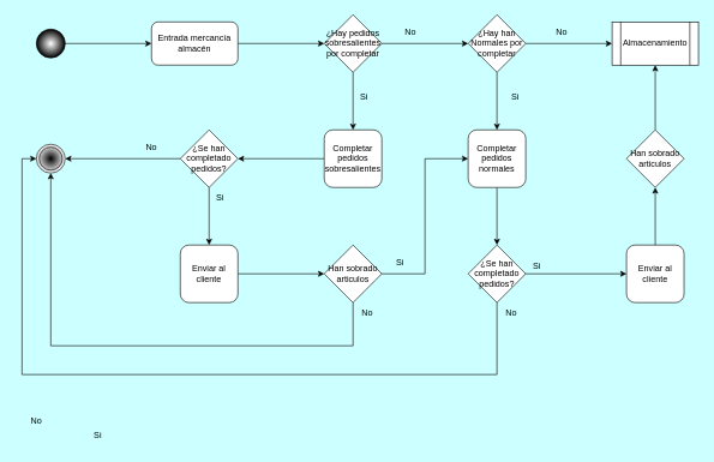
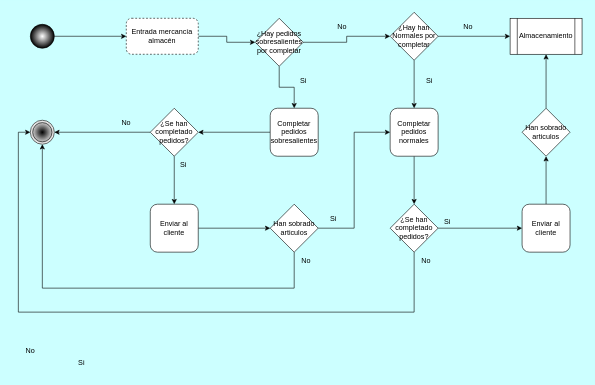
- <mxCell id="3" value="Entrada mercancía almacén" style="rounded=1;whiteSpace=wrap;html=1;" parent="1" vertex="1"><mxGeometry x="210" y="30" width="120" height="60" as="geometry" /></mxCell>
+ <mxCell id="3" value="Entrada mercancía almacén" style="rounded=1;whiteSpace=wrap;html=1;dashed=1;" parent="1" vertex="1"><mxGeometry x="210" y="30" width="120" height="60" as="geometry" /></mxCell>
- <mxCell id="11" value="¿Hay pedidos sobresalientes por completar" style="rhombus;whiteSpace=wrap;html=1;" vertex="1" parent="1"><mxGeometry x="450" y="20" width="80" height="80" as="geometry" /></mxCell>
+ <mxCell id="11" value="¿Hay pedidos sobresalientes por completar" style="rhombus;whiteSpace=wrap;html=1;" vertex="1" parent="1"><mxGeometry x="425" y="30" width="80" height="80" as="geometry" /></mxCell>
